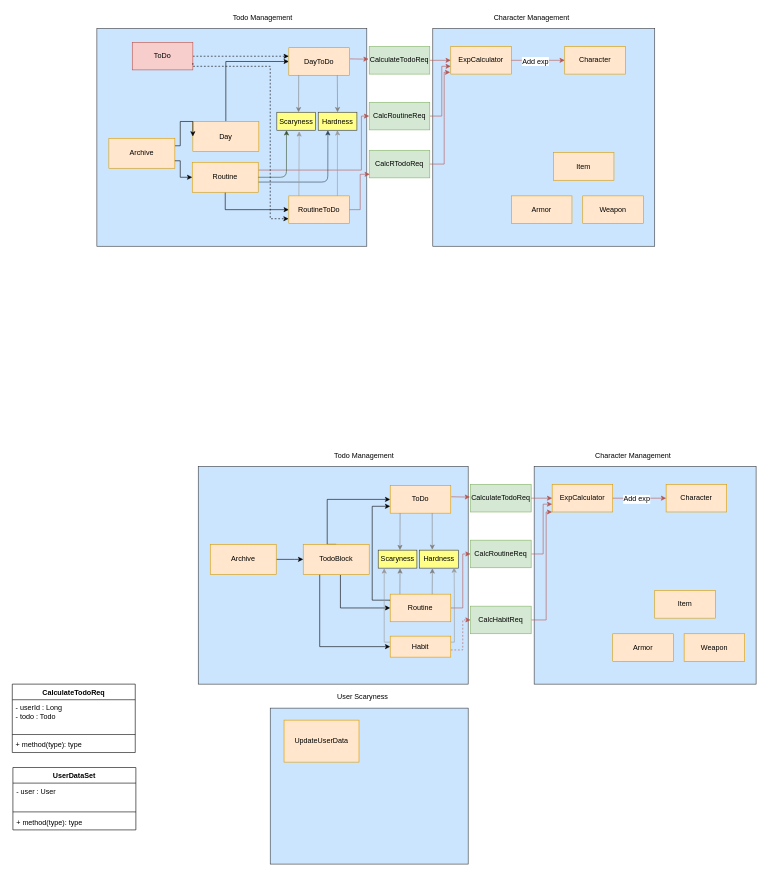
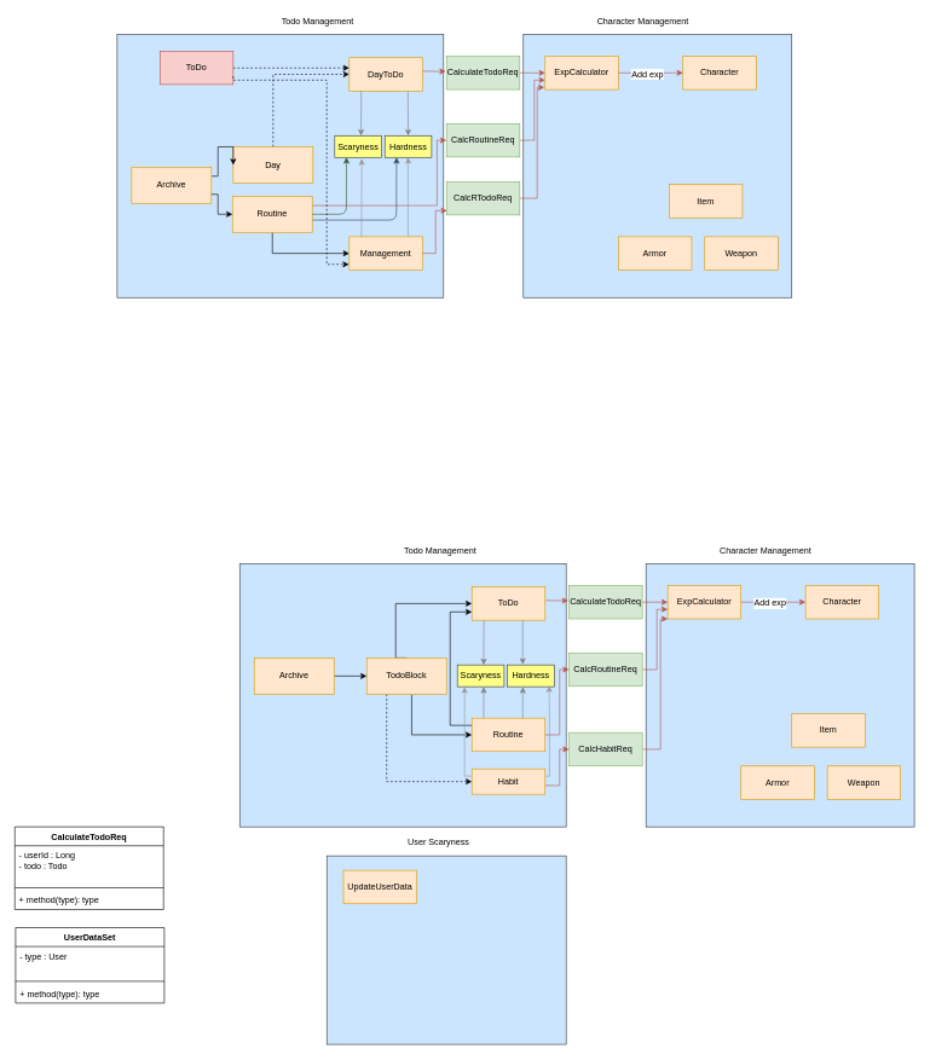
- <mxCell id="55" value="" style="edgeStyle=orthogonalEdgeStyle;rounded=0;orthogonalLoop=1;jettySize=auto;html=1;exitX=0.5;exitY=0;exitDx=0;exitDy=0;" parent="1" source="57" target="58" edge="1"><mxGeometry relative="1" as="geometry"><Array as="points"><mxPoint x="376" y="102" /></Array></mxGeometry></mxCell>
+ <mxCell id="55" value="" style="edgeStyle=orthogonalEdgeStyle;rounded=0;orthogonalLoop=1;jettySize=auto;html=1;exitX=0.5;exitY=0;exitDx=0;exitDy=0;dashed=1;" parent="1" source="57" target="58" edge="1"><mxGeometry relative="1" as="geometry"><Array as="points"><mxPoint x="376" y="102" /></Array></mxGeometry></mxCell>
- <mxCell id="83" value="RoutineToDo" style="rounded=0;whiteSpace=wrap;html=1;fillColor=#ffe6cc;strokeColor=#d79b00;" parent="1" vertex="1"><mxGeometry x="481" y="326" width="101" height="46" as="geometry" /></mxCell>
+ <mxCell id="83" value="Management" style="rounded=0;whiteSpace=wrap;html=1;fillColor=#ffe6cc;strokeColor=#d79b00;" parent="1" vertex="1"><mxGeometry x="481" y="326" width="101" height="46" as="geometry" /></mxCell>
- <mxCell id="47" style="edgeStyle=orthogonalEdgeStyle;rounded=0;orthogonalLoop=1;jettySize=auto;html=1;entryX=0;entryY=0.5;entryDx=0;entryDy=0;strokeColor=#B85450;dashed=1;" parent="1" source="48" target="50" edge="1"><mxGeometry relative="1" as="geometry"><Array as="points"><mxPoint x="771" y="1083" /><mxPoint x="771" y="1033" /></Array></mxGeometry></mxCell>
+ <mxCell id="47" style="edgeStyle=orthogonalEdgeStyle;rounded=0;orthogonalLoop=1;jettySize=auto;html=1;entryX=0;entryY=0.5;entryDx=0;entryDy=0;strokeColor=#B85450;" parent="1" source="48" target="50" edge="1"><mxGeometry relative="1" as="geometry"><Array as="points"><mxPoint x="771" y="1083" /><mxPoint x="771" y="1033" /></Array></mxGeometry></mxCell>
- <mxCell id="10" style="edgeStyle=orthogonalEdgeStyle;rounded=0;orthogonalLoop=1;jettySize=auto;html=1;entryX=0;entryY=0.5;entryDx=0;entryDy=0;exitX=0.25;exitY=1;exitDx=0;exitDy=0;" parent="1" source="11" target="48" edge="1"><mxGeometry relative="1" as="geometry" /></mxCell>
+ <mxCell id="10" style="edgeStyle=orthogonalEdgeStyle;rounded=0;orthogonalLoop=1;jettySize=auto;html=1;entryX=0;entryY=0.5;entryDx=0;entryDy=0;exitX=0.25;exitY=1;exitDx=0;exitDy=0;dashed=1;" parent="1" source="11" target="48" edge="1"><mxGeometry relative="1" as="geometry" /></mxCell>
- <mxCell id="21" value="UpdateUserData" style="rounded=0;whiteSpace=wrap;html=1;fillColor=#ffe6cc;strokeColor=#d79b00;" parent="1" vertex="1"><mxGeometry x="473" y="1200" width="125" height="70" as="geometry" /></mxCell>
+ <mxCell id="21" value="UpdateUserData" style="rounded=0;whiteSpace=wrap;html=1;fillColor=#ffe6cc;strokeColor=#d79b00;" parent="1" vertex="1"><mxGeometry x="473" y="1200" width="101" height="46" as="geometry" /></mxCell>
- <mxCell id="39" value="- user : User" style="text;strokeColor=none;fillColor=none;align=left;verticalAlign=top;spacingLeft=4;spacingRight=4;overflow=hidden;rotatable=0;points=[[0,0.5],[1,0.5]];portConstraint=eastwest;" parent="38" vertex="1"><mxGeometry y="26" width="205" height="44" as="geometry" /></mxCell>
+ <mxCell id="39" value="- type : User" style="text;strokeColor=none;fillColor=none;align=left;verticalAlign=top;spacingLeft=4;spacingRight=4;overflow=hidden;rotatable=0;points=[[0,0.5],[1,0.5]];portConstraint=eastwest;" parent="38" vertex="1"><mxGeometry y="26" width="205" height="44" as="geometry" /></mxCell>
